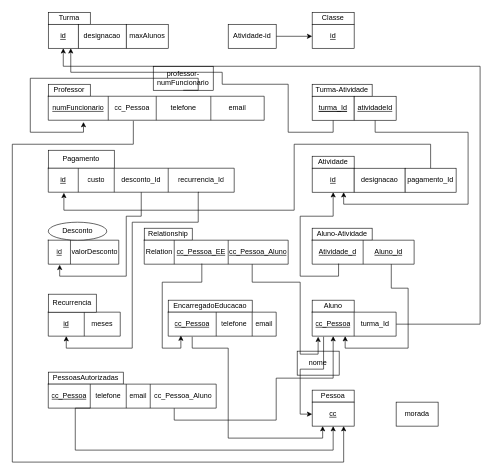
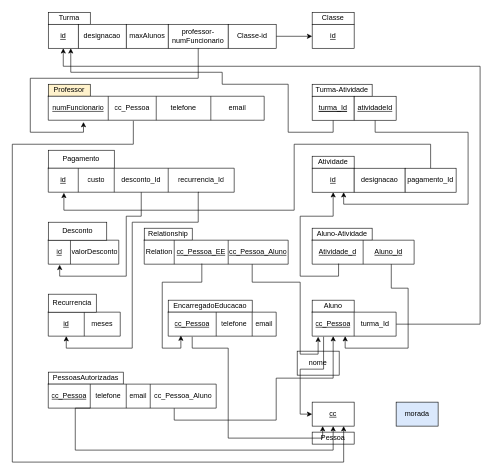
- <mxCell id="11" value="Atividade-id" style="rounded=0;whiteSpace=wrap;html=1;" parent="1" vertex="1"><mxGeometry x="380" y="40" width="80" height="40" as="geometry" /></mxCell>
+ <mxCell id="11" value="Classe-id" style="rounded=0;whiteSpace=wrap;html=1;" parent="1" vertex="1"><mxGeometry x="380" y="40" width="80" height="40" as="geometry" /></mxCell>
- <mxCell id="7" value="professor-numFuncionario" style="rounded=0;whiteSpace=wrap;html=1;" parent="1" vertex="1"><mxGeometry x="255" y="110" width="100" height="40" as="geometry" /></mxCell>
+ <mxCell id="7" value="professor-numFuncionario" style="rounded=0;whiteSpace=wrap;html=1;" parent="1" vertex="1"><mxGeometry x="280" y="40" width="100" height="40" as="geometry" /></mxCell>
- <mxCell id="6" value="Professor" style="rounded=0;whiteSpace=wrap;html=1;" parent="1" vertex="1"><mxGeometry x="80" y="140" width="70" height="20" as="geometry" /></mxCell>
+ <mxCell id="6" value="Professor" style="rounded=0;whiteSpace=wrap;html=1;fillColor=#fff2cc;" parent="1" vertex="1"><mxGeometry x="80" y="140" width="70" height="20" as="geometry" /></mxCell>
- <mxCell id="80" value="Desconto" style="ellipse;whiteSpace=wrap;html=1;" vertex="1" parent="1"><mxGeometry x="80" y="370" width="97.5" height="30" as="geometry" /></mxCell>
+ <mxCell id="80" value="Desconto" style="rounded=0;whiteSpace=wrap;html=1;" vertex="1" parent="1"><mxGeometry x="80" y="370" width="97.5" height="30" as="geometry" /></mxCell>
- <mxCell id="12" value="Pessoa" style="rounded=0;whiteSpace=wrap;html=1;" parent="1" vertex="1"><mxGeometry x="520" y="650" width="70" height="20" as="geometry" /></mxCell>
+ <mxCell id="12" value="Pessoa" style="rounded=0;whiteSpace=wrap;html=1;" parent="1" vertex="1"><mxGeometry x="520" y="720" width="70" height="20" as="geometry" /></mxCell>
- <mxCell id="15" value="morada" style="rounded=0;whiteSpace=wrap;html=1;" parent="1" vertex="1"><mxGeometry x="660" y="670" width="70" height="40" as="geometry" /></mxCell>
+ <mxCell id="15" value="morada" style="rounded=0;whiteSpace=wrap;html=1;fillColor=#dae8fc;" parent="1" vertex="1"><mxGeometry x="660" y="670" width="70" height="40" as="geometry" /></mxCell>
